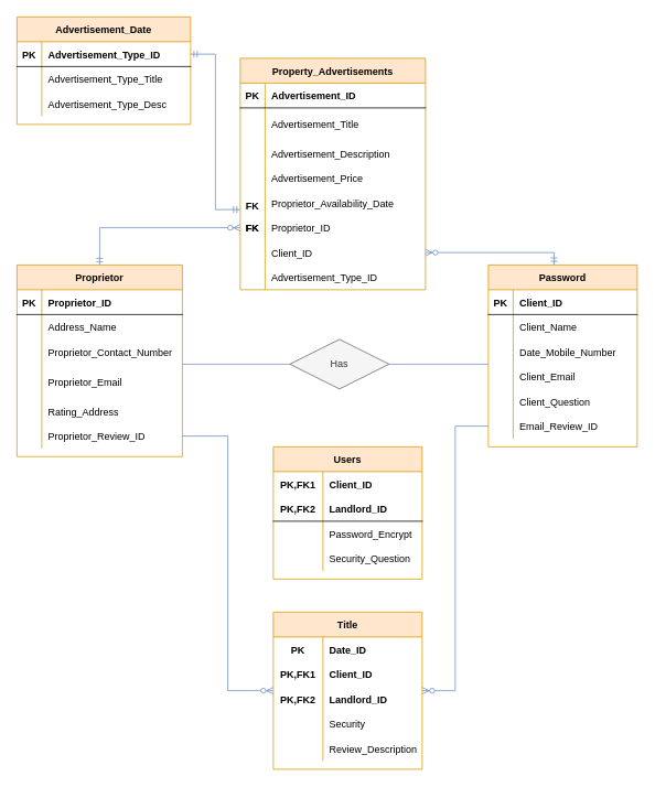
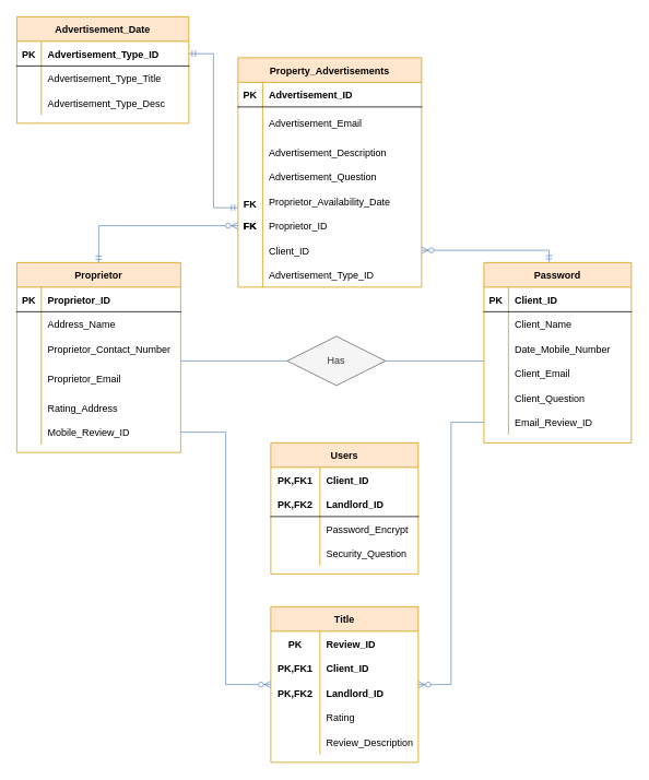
- <mxCell id="8" value="Advertisement_Title" style="shape=partialRectangle;connectable=0;fillColor=none;top=0;left=0;bottom=0;right=0;align=left;spacingLeft=6;overflow=hidden;" vertex="1" parent="6"><mxGeometry x="30" width="194" height="40" as="geometry"><mxRectangle width="194" height="40" as="alternateBounds" /></mxGeometry></mxCell>
+ <mxCell id="8" value="Advertisement_Email" style="shape=partialRectangle;connectable=0;fillColor=none;top=0;left=0;bottom=0;right=0;align=left;spacingLeft=6;overflow=hidden;" vertex="1" parent="6"><mxGeometry x="30" width="194" height="40" as="geometry"><mxRectangle width="194" height="40" as="alternateBounds" /></mxGeometry></mxCell>
- <mxCell id="14" value="Advertisement_Price" style="shape=partialRectangle;connectable=0;fillColor=none;top=0;left=0;bottom=0;right=0;align=left;spacingLeft=6;overflow=hidden;" vertex="1" parent="12"><mxGeometry x="30" width="194" height="30" as="geometry"><mxRectangle width="194" height="30" as="alternateBounds" /></mxGeometry></mxCell>
+ <mxCell id="14" value="Advertisement_Question" style="shape=partialRectangle;connectable=0;fillColor=none;top=0;left=0;bottom=0;right=0;align=left;spacingLeft=6;overflow=hidden;" vertex="1" parent="12"><mxGeometry x="30" width="194" height="30" as="geometry"><mxRectangle width="194" height="30" as="alternateBounds" /></mxGeometry></mxCell>
- <mxCell id="78" value="Proprietor_Review_ID" style="shape=partialRectangle;connectable=0;fillColor=none;top=0;left=0;bottom=0;right=0;align=left;spacingLeft=6;overflow=hidden;" vertex="1" parent="76"><mxGeometry x="30" width="170" height="30" as="geometry"><mxRectangle width="170" height="30" as="alternateBounds" /></mxGeometry></mxCell>
+ <mxCell id="78" value="Mobile_Review_ID" style="shape=partialRectangle;connectable=0;fillColor=none;top=0;left=0;bottom=0;right=0;align=left;spacingLeft=6;overflow=hidden;" vertex="1" parent="76"><mxGeometry x="30" width="170" height="30" as="geometry"><mxRectangle width="170" height="30" as="alternateBounds" /></mxGeometry></mxCell>
- <mxCell id="83" value="Date_ID" style="shape=partialRectangle;connectable=0;fillColor=none;top=0;left=0;bottom=0;right=0;align=left;spacingLeft=6;fontStyle=1;overflow=hidden;" vertex="1" parent="81"><mxGeometry x="60" width="120" height="30" as="geometry"><mxRectangle width="120" height="30" as="alternateBounds" /></mxGeometry></mxCell>
+ <mxCell id="83" value="Review_ID" style="shape=partialRectangle;connectable=0;fillColor=none;top=0;left=0;bottom=0;right=0;align=left;spacingLeft=6;fontStyle=1;overflow=hidden;" vertex="1" parent="81"><mxGeometry x="60" width="120" height="30" as="geometry"><mxRectangle width="120" height="30" as="alternateBounds" /></mxGeometry></mxCell>
- <mxCell id="92" value="Security" style="shape=partialRectangle;connectable=0;fillColor=none;top=0;left=0;bottom=0;right=0;align=left;spacingLeft=6;overflow=hidden;" vertex="1" parent="90"><mxGeometry x="60" width="120" height="30" as="geometry"><mxRectangle width="120" height="30" as="alternateBounds" /></mxGeometry></mxCell>
+ <mxCell id="92" value="Rating" style="shape=partialRectangle;connectable=0;fillColor=none;top=0;left=0;bottom=0;right=0;align=left;spacingLeft=6;overflow=hidden;" vertex="1" parent="90"><mxGeometry x="60" width="120" height="30" as="geometry"><mxRectangle width="120" height="30" as="alternateBounds" /></mxGeometry></mxCell>
